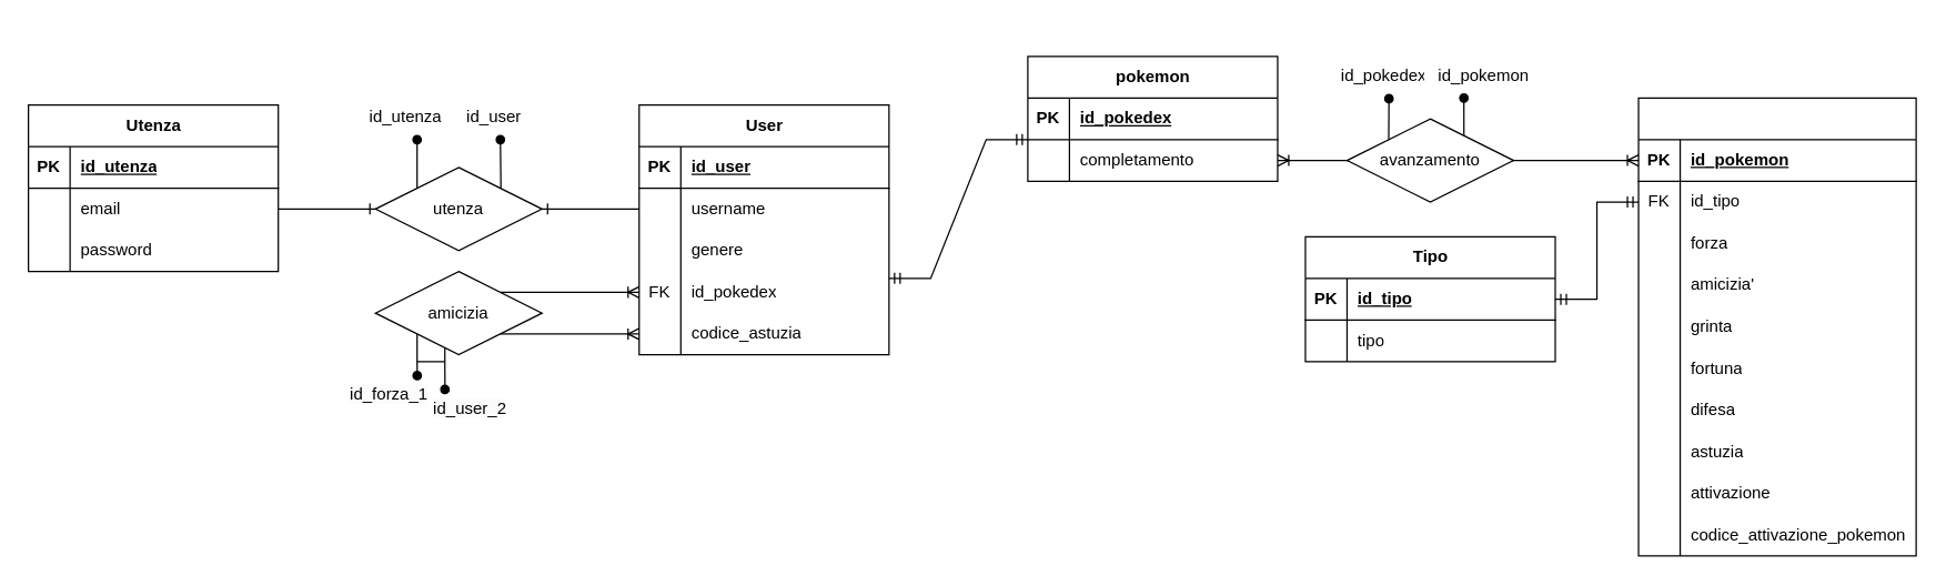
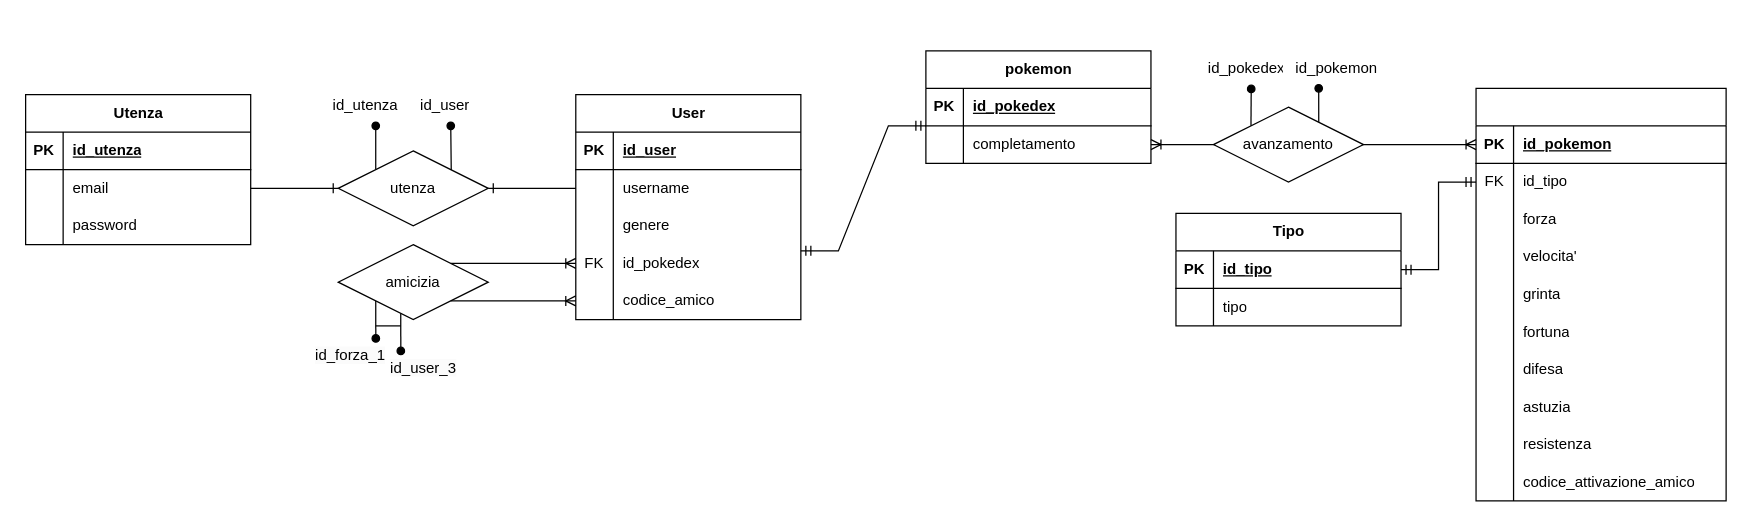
- <mxCell id="55" value="amicizia'" style="shape=partialRectangle;connectable=0;fillColor=none;top=0;left=0;bottom=0;right=0;align=left;spacingLeft=6;overflow=hidden;whiteSpace=wrap;html=1;" vertex="1" parent="53"><mxGeometry x="30" width="170" height="30" as="geometry"><mxRectangle width="170" height="30" as="alternateBounds" /></mxGeometry></mxCell>
+ <mxCell id="55" value="velocita'" style="shape=partialRectangle;connectable=0;fillColor=none;top=0;left=0;bottom=0;right=0;align=left;spacingLeft=6;overflow=hidden;whiteSpace=wrap;html=1;" vertex="1" parent="53"><mxGeometry x="30" width="170" height="30" as="geometry"><mxRectangle width="170" height="30" as="alternateBounds" /></mxGeometry></mxCell>
- <mxCell id="17" value="codice_astuzia" style="shape=partialRectangle;connectable=0;fillColor=none;top=0;left=0;bottom=0;right=0;align=left;spacingLeft=6;overflow=hidden;whiteSpace=wrap;html=1;" vertex="1" parent="15"><mxGeometry x="30" width="150" height="30" as="geometry"><mxRectangle width="150" height="30" as="alternateBounds" /></mxGeometry></mxCell>
+ <mxCell id="17" value="codice_amico" style="shape=partialRectangle;connectable=0;fillColor=none;top=0;left=0;bottom=0;right=0;align=left;spacingLeft=6;overflow=hidden;whiteSpace=wrap;html=1;" vertex="1" parent="15"><mxGeometry x="30" width="150" height="30" as="geometry"><mxRectangle width="150" height="30" as="alternateBounds" /></mxGeometry></mxCell>
- <mxCell id="95" value="&lt;span style=&quot;color: rgb(0, 0, 0); font-family: Helvetica; font-size: 12px; font-style: normal; font-variant-ligatures: normal; font-variant-caps: normal; font-weight: 400; letter-spacing: normal; orphans: 2; text-align: left; text-indent: 0px; text-transform: none; widows: 2; word-spacing: 0px; -webkit-text-stroke-width: 0px; background-color: rgb(251, 251, 251); text-decoration-thickness: initial; text-decoration-style: initial; text-decoration-color: initial; float: none; display: inline !important;&quot;&gt;id_user_2&lt;/span&gt;" style="text;whiteSpace=wrap;html=1;" vertex="1" parent="1"><mxGeometry x="310" y="280" width="70" height="40" as="geometry" /></mxCell>
+ <mxCell id="95" value="&lt;span style=&quot;color: rgb(0, 0, 0); font-family: Helvetica; font-size: 12px; font-style: normal; font-variant-ligatures: normal; font-variant-caps: normal; font-weight: 400; letter-spacing: normal; orphans: 2; text-align: left; text-indent: 0px; text-transform: none; widows: 2; word-spacing: 0px; -webkit-text-stroke-width: 0px; background-color: rgb(251, 251, 251); text-decoration-thickness: initial; text-decoration-style: initial; text-decoration-color: initial; float: none; display: inline !important;&quot;&gt;id_user_3&lt;/span&gt;" style="text;whiteSpace=wrap;html=1;" vertex="1" parent="1"><mxGeometry x="310" y="280" width="70" height="40" as="geometry" /></mxCell>
- <mxCell id="70" value="attivazione" style="shape=partialRectangle;connectable=0;fillColor=none;top=0;left=0;bottom=0;right=0;align=left;spacingLeft=6;overflow=hidden;whiteSpace=wrap;html=1;" vertex="1" parent="68"><mxGeometry x="30" width="170" height="30" as="geometry"><mxRectangle width="170" height="30" as="alternateBounds" /></mxGeometry></mxCell>
+ <mxCell id="70" value="resistenza" style="shape=partialRectangle;connectable=0;fillColor=none;top=0;left=0;bottom=0;right=0;align=left;spacingLeft=6;overflow=hidden;whiteSpace=wrap;html=1;" vertex="1" parent="68"><mxGeometry x="30" width="170" height="30" as="geometry"><mxRectangle width="170" height="30" as="alternateBounds" /></mxGeometry></mxCell>
- <mxCell id="73" value="codice_attivazione_pokemon" style="shape=partialRectangle;connectable=0;fillColor=none;top=0;left=0;bottom=0;right=0;align=left;spacingLeft=6;overflow=hidden;whiteSpace=wrap;html=1;" vertex="1" parent="71"><mxGeometry x="30" width="170" height="30" as="geometry"><mxRectangle width="170" height="30" as="alternateBounds" /></mxGeometry></mxCell>
+ <mxCell id="73" value="codice_attivazione_amico" style="shape=partialRectangle;connectable=0;fillColor=none;top=0;left=0;bottom=0;right=0;align=left;spacingLeft=6;overflow=hidden;whiteSpace=wrap;html=1;" vertex="1" parent="71"><mxGeometry x="30" width="170" height="30" as="geometry"><mxRectangle width="170" height="30" as="alternateBounds" /></mxGeometry></mxCell>
